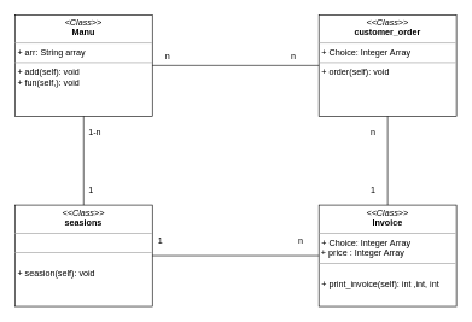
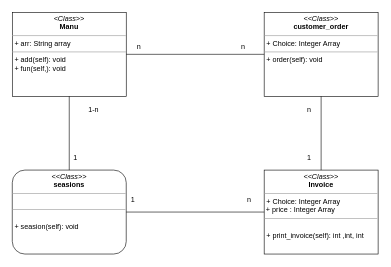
- <mxCell id="17" value="1-n" style="text;html=1;resizable=0;points=[];autosize=1;align=left;verticalAlign=top;spacingTop=-4;" vertex="1" parent="1"><mxGeometry x="120" y="173" width="30" height="20" as="geometry" /></mxCell>
+ <mxCell id="17" value="1-n" style="text;html=1;resizable=0;points=[];autosize=1;align=left;verticalAlign=top;spacingTop=-4;" vertex="1" parent="1"><mxGeometry x="145" y="173" width="30" height="20" as="geometry" /></mxCell>
- <mxCell id="5" value="&lt;p style=&quot;margin: 0px ; margin-top: 4px ; text-align: center&quot;&gt;&lt;i&gt;&amp;lt;&amp;lt;Class&amp;gt;&amp;gt;&lt;/i&gt;&lt;br&gt;&lt;b&gt;seasions&lt;/b&gt;&lt;br&gt;&lt;/p&gt;&lt;hr size=&quot;1&quot;&gt;&lt;p style=&quot;margin: 0px ; margin-left: 4px&quot;&gt;&lt;/p&gt;&lt;br&gt;&lt;hr size=&quot;1&quot;&gt;&lt;p style=&quot;margin: 0px ; margin-left: 4px&quot;&gt;&lt;br&gt;&lt;/p&gt;&lt;p style=&quot;margin: 0px ; margin-left: 4px&quot;&gt;+ seasion(self): void&lt;br&gt;&lt;br&gt;&lt;/p&gt;" style="verticalAlign=top;align=left;overflow=fill;fontSize=12;fontFamily=Helvetica;html=1;rounded=0;shadow=0;comic=0;labelBackgroundColor=none;strokeColor=#000000;strokeWidth=1;fillColor=#ffffff;" vertex="1" parent="1"><mxGeometry x="20" y="283" width="190" height="140" as="geometry" /></mxCell>
+ <mxCell id="5" value="&lt;p style=&quot;margin: 0px ; margin-top: 4px ; text-align: center&quot;&gt;&lt;i&gt;&amp;lt;&amp;lt;Class&amp;gt;&amp;gt;&lt;/i&gt;&lt;br&gt;&lt;b&gt;seasions&lt;/b&gt;&lt;br&gt;&lt;/p&gt;&lt;hr size=&quot;1&quot;&gt;&lt;p style=&quot;margin: 0px ; margin-left: 4px&quot;&gt;&lt;/p&gt;&lt;br&gt;&lt;hr size=&quot;1&quot;&gt;&lt;p style=&quot;margin: 0px ; margin-left: 4px&quot;&gt;&lt;br&gt;&lt;/p&gt;&lt;p style=&quot;margin: 0px ; margin-left: 4px&quot;&gt;+ seasion(self): void&lt;br&gt;&lt;br&gt;&lt;/p&gt;" style="verticalAlign=top;align=left;overflow=fill;fontSize=12;fontFamily=Helvetica;html=1;shadow=0;comic=0;labelBackgroundColor=none;strokeColor=#000000;strokeWidth=1;fillColor=#ffffff;rounded=1;" vertex="1" parent="1"><mxGeometry x="20" y="283" width="190" height="140" as="geometry" /></mxCell>
